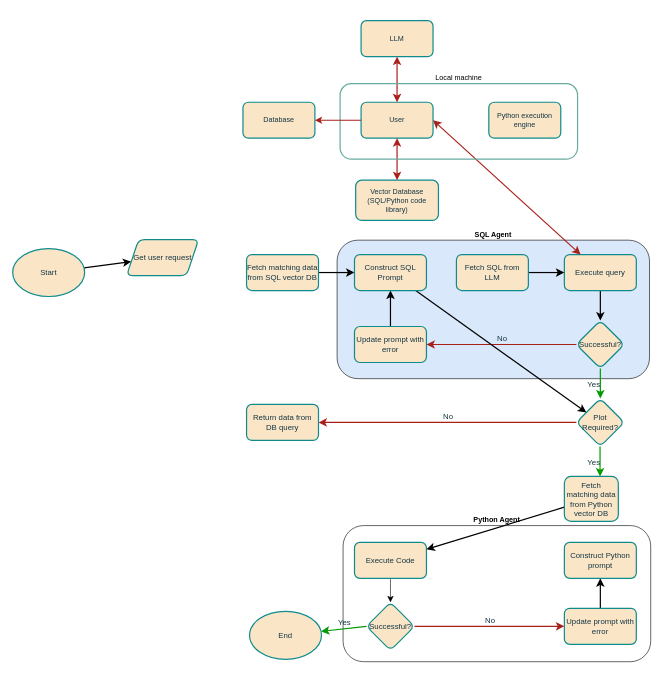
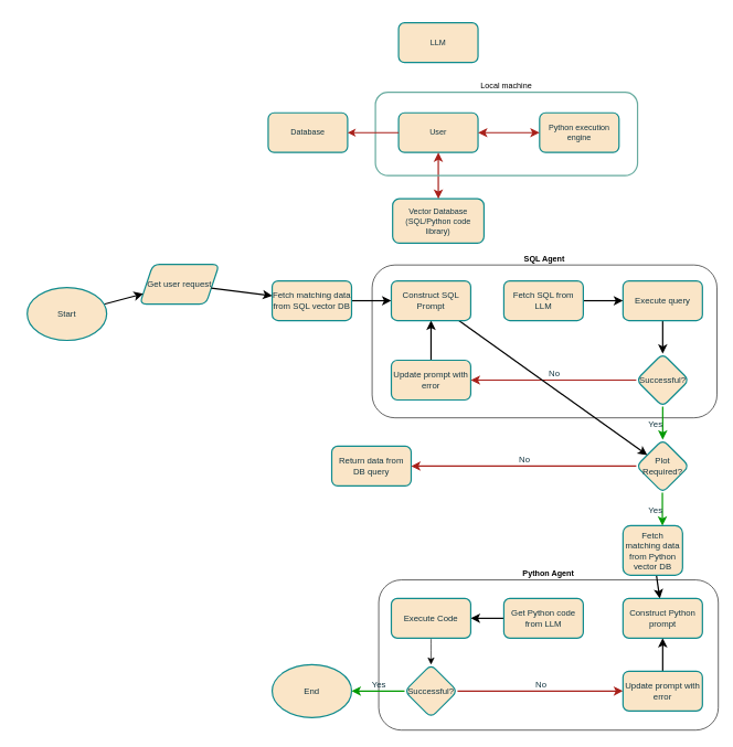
- <mxCell id="49" value="" style="endArrow=classic;startArrow=classic;html=1;rounded=1;fontSize=12;startSize=8;endSize=8;curved=1;entryX=0.5;entryY=1;entryDx=0;entryDy=0;exitX=0.5;exitY=0;exitDx=0;exitDy=0;labelBackgroundColor=none;strokeColor=#A8201A;fontColor=default;strokeWidth=2;" edge="1" parent="43" source="44" target="45"><mxGeometry width="50" height="50" relative="1" as="geometry"><mxPoint x="70" y="290" as="sourcePoint" /><mxPoint x="70" y="220" as="targetPoint" /></mxGeometry></mxCell>
- <mxCell id="50" value="" style="endArrow=classic;startArrow=classic;html=1;rounded=1;fontSize=12;startSize=8;endSize=8;curved=1;exitX=1;exitY=0.5;exitDx=0;exitDy=0;labelBackgroundColor=none;strokeColor=#A8201A;fontColor=default;strokeWidth=2;" edge="1" parent="43" source="44" target="9"><mxGeometry width="50" height="50" relative="1" as="geometry"><mxPoint x="70" y="160" as="sourcePoint" /><mxPoint x="70" y="70" as="targetPoint" /></mxGeometry></mxCell>
+ <mxCell id="50" value="" style="endArrow=classic;startArrow=classic;html=1;rounded=1;fontSize=12;startSize=8;endSize=8;curved=1;exitX=1;exitY=0.5;exitDx=0;exitDy=0;labelBackgroundColor=none;strokeColor=#A8201A;fontColor=default;strokeWidth=2;" edge="1" parent="43" source="44" target="46"><mxGeometry width="50" height="50" relative="1" as="geometry"><mxPoint x="70" y="160" as="sourcePoint" /><mxPoint x="70" y="70" as="targetPoint" /></mxGeometry></mxCell>
+ <mxCell id="55" value="" style="edgeStyle=none;curved=0;rounded=0;orthogonalLoop=1;jettySize=auto;html=1;fontSize=13;startSize=8;endSize=8;labelBackgroundColor=none;strokeColor=#000000;fontColor=default;horizontal=1;strokeWidth=2;" edge="1" parent="1" source="54" target="7"><mxGeometry relative="1" as="geometry" /></mxCell>
- <mxCell id="57" value="Start" style="ellipse;whiteSpace=wrap;html=1;rounded=1;labelBackgroundColor=none;fillColor=#FAE5C7;strokeColor=#0F8B8D;fontColor=#143642;strokeWidth=2;fontSize=13;" vertex="1" parent="1"><mxGeometry x="20" y="414" width="120" height="80" as="geometry" /></mxCell>
+ <mxCell id="57" value="Start" style="ellipse;whiteSpace=wrap;html=1;rounded=1;labelBackgroundColor=none;fillColor=#FAE5C7;strokeColor=#0F8B8D;fontColor=#143642;strokeWidth=2;fontSize=13;" vertex="1" parent="1"><mxGeometry x="40" y="434" width="120" height="80" as="geometry" /></mxCell>
- <mxCell id="4" value="SQL Agent" style="rounded=1;whiteSpace=wrap;html=1;labelPosition=center;verticalLabelPosition=top;align=center;verticalAlign=bottom;fontStyle=1;fillColor=#dae8fc;" vertex="1" parent="3"><mxGeometry x="151" y="-24" width="521" height="231" as="geometry" /></mxCell>
+ <mxCell id="4" value="SQL Agent" style="rounded=1;whiteSpace=wrap;html=1;labelPosition=center;verticalLabelPosition=top;align=center;verticalAlign=bottom;fontStyle=1" vertex="1" parent="3"><mxGeometry x="151" y="-24" width="521" height="231" as="geometry" /></mxCell>
- <mxCell id="15" value="Return data from DB query" style="rounded=1;whiteSpace=wrap;html=1;labelBackgroundColor=none;fillColor=#FAE5C7;strokeColor=#0F8B8D;fontColor=#143642;strokeWidth=2;horizontal=1;fontSize=13;" vertex="1" parent="3"><mxGeometry y="250" width="120" height="60" as="geometry" /></mxCell>
+ <mxCell id="15" value="Return data from DB query" style="rounded=1;whiteSpace=wrap;html=1;labelBackgroundColor=none;fillColor=#FAE5C7;strokeColor=#0F8B8D;fontColor=#143642;strokeWidth=2;horizontal=1;fontSize=13;" vertex="1" parent="3"><mxGeometry x="90" y="250" width="120" height="60" as="geometry" /></mxCell>
- <mxCell id="33" value="" style="edgeStyle=none;curved=1;rounded=1;orthogonalLoop=1;jettySize=auto;html=1;fontSize=13;startSize=8;endSize=8;labelBackgroundColor=none;strokeColor=#000000;fontColor=default;horizontal=1;strokeWidth=2;" edge="1" parent="3" source="34" target="23"><mxGeometry relative="1" as="geometry" /></mxCell>
+ <mxCell id="33" value="" style="edgeStyle=none;curved=1;rounded=1;orthogonalLoop=1;jettySize=auto;html=1;fontSize=13;startSize=8;endSize=8;labelBackgroundColor=none;strokeColor=#000000;fontColor=default;horizontal=1;strokeWidth=2;" edge="1" parent="3" source="34" target="35"><mxGeometry relative="1" as="geometry" /></mxCell>
+ <mxCell id="16" value="" style="edgeStyle=none;curved=1;rounded=1;orthogonalLoop=1;jettySize=auto;html=1;fontSize=13;startSize=8;endSize=8;labelBackgroundColor=none;strokeColor=#000000;fontColor=default;horizontal=1;strokeWidth=2;" edge="1" parent="3" source="17" target="23"><mxGeometry relative="1" as="geometry" /></mxCell>
+ <mxCell id="17" value="Get Python code from LLM" style="rounded=1;whiteSpace=wrap;html=1;labelBackgroundColor=none;fillColor=#FAE5C7;strokeColor=#0F8B8D;fontColor=#143642;fillStyle=auto;glass=0;shadow=0;strokeWidth=2;horizontal=1;fontSize=13;" vertex="1" parent="3"><mxGeometry x="350" y="480" width="120" height="60" as="geometry" /></mxCell>
- <mxCell id="28" value="End" style="ellipse;whiteSpace=wrap;html=1;rounded=1;labelBackgroundColor=none;fillColor=#FAE5C7;strokeColor=#0F8B8D;fontColor=#143642;strokeWidth=2;horizontal=1;fontSize=13;" vertex="1" parent="3"><mxGeometry x="5" y="595" width="120" height="80" as="geometry" /></mxCell>
+ <mxCell id="28" value="End" style="ellipse;whiteSpace=wrap;html=1;rounded=1;labelBackgroundColor=none;fillColor=#FAE5C7;strokeColor=#0F8B8D;fontColor=#143642;strokeWidth=2;horizontal=1;fontSize=13;" vertex="1" parent="3"><mxGeometry y="580" width="120" height="80" as="geometry" /></mxCell>
